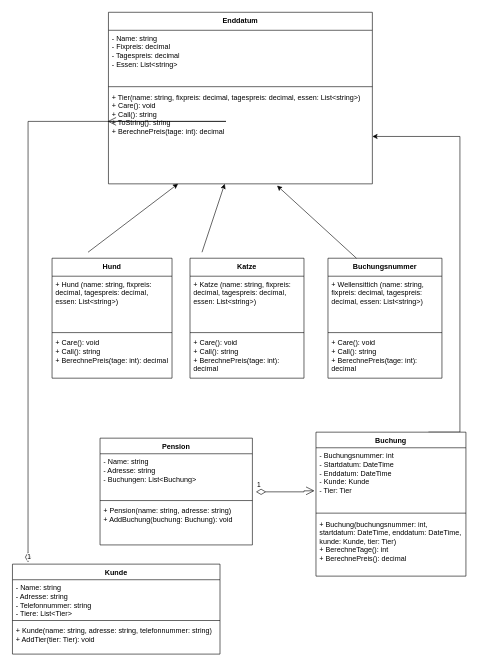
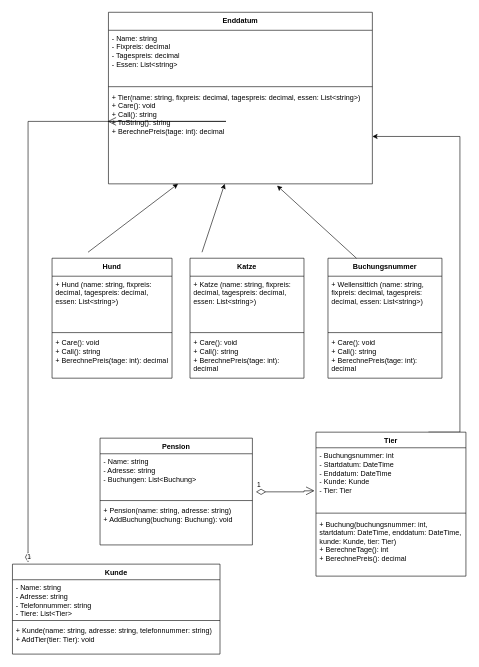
- <mxCell id="15" value="Buchung" style="swimlane;fontStyle=1;align=center;verticalAlign=top;childLayout=stackLayout;horizontal=1;startSize=26;horizontalStack=0;resizeParent=1;resizeParentMax=0;resizeLast=0;collapsible=1;marginBottom=0;whiteSpace=wrap;html=1;" parent="1" vertex="1"><mxGeometry x="526" y="720" width="250" height="240" as="geometry" /></mxCell>
+ <mxCell id="15" value="Tier" style="swimlane;fontStyle=1;align=center;verticalAlign=top;childLayout=stackLayout;horizontal=1;startSize=26;horizontalStack=0;resizeParent=1;resizeParentMax=0;resizeLast=0;collapsible=1;marginBottom=0;whiteSpace=wrap;html=1;" parent="1" vertex="1"><mxGeometry x="526" y="720" width="250" height="240" as="geometry" /></mxCell>
